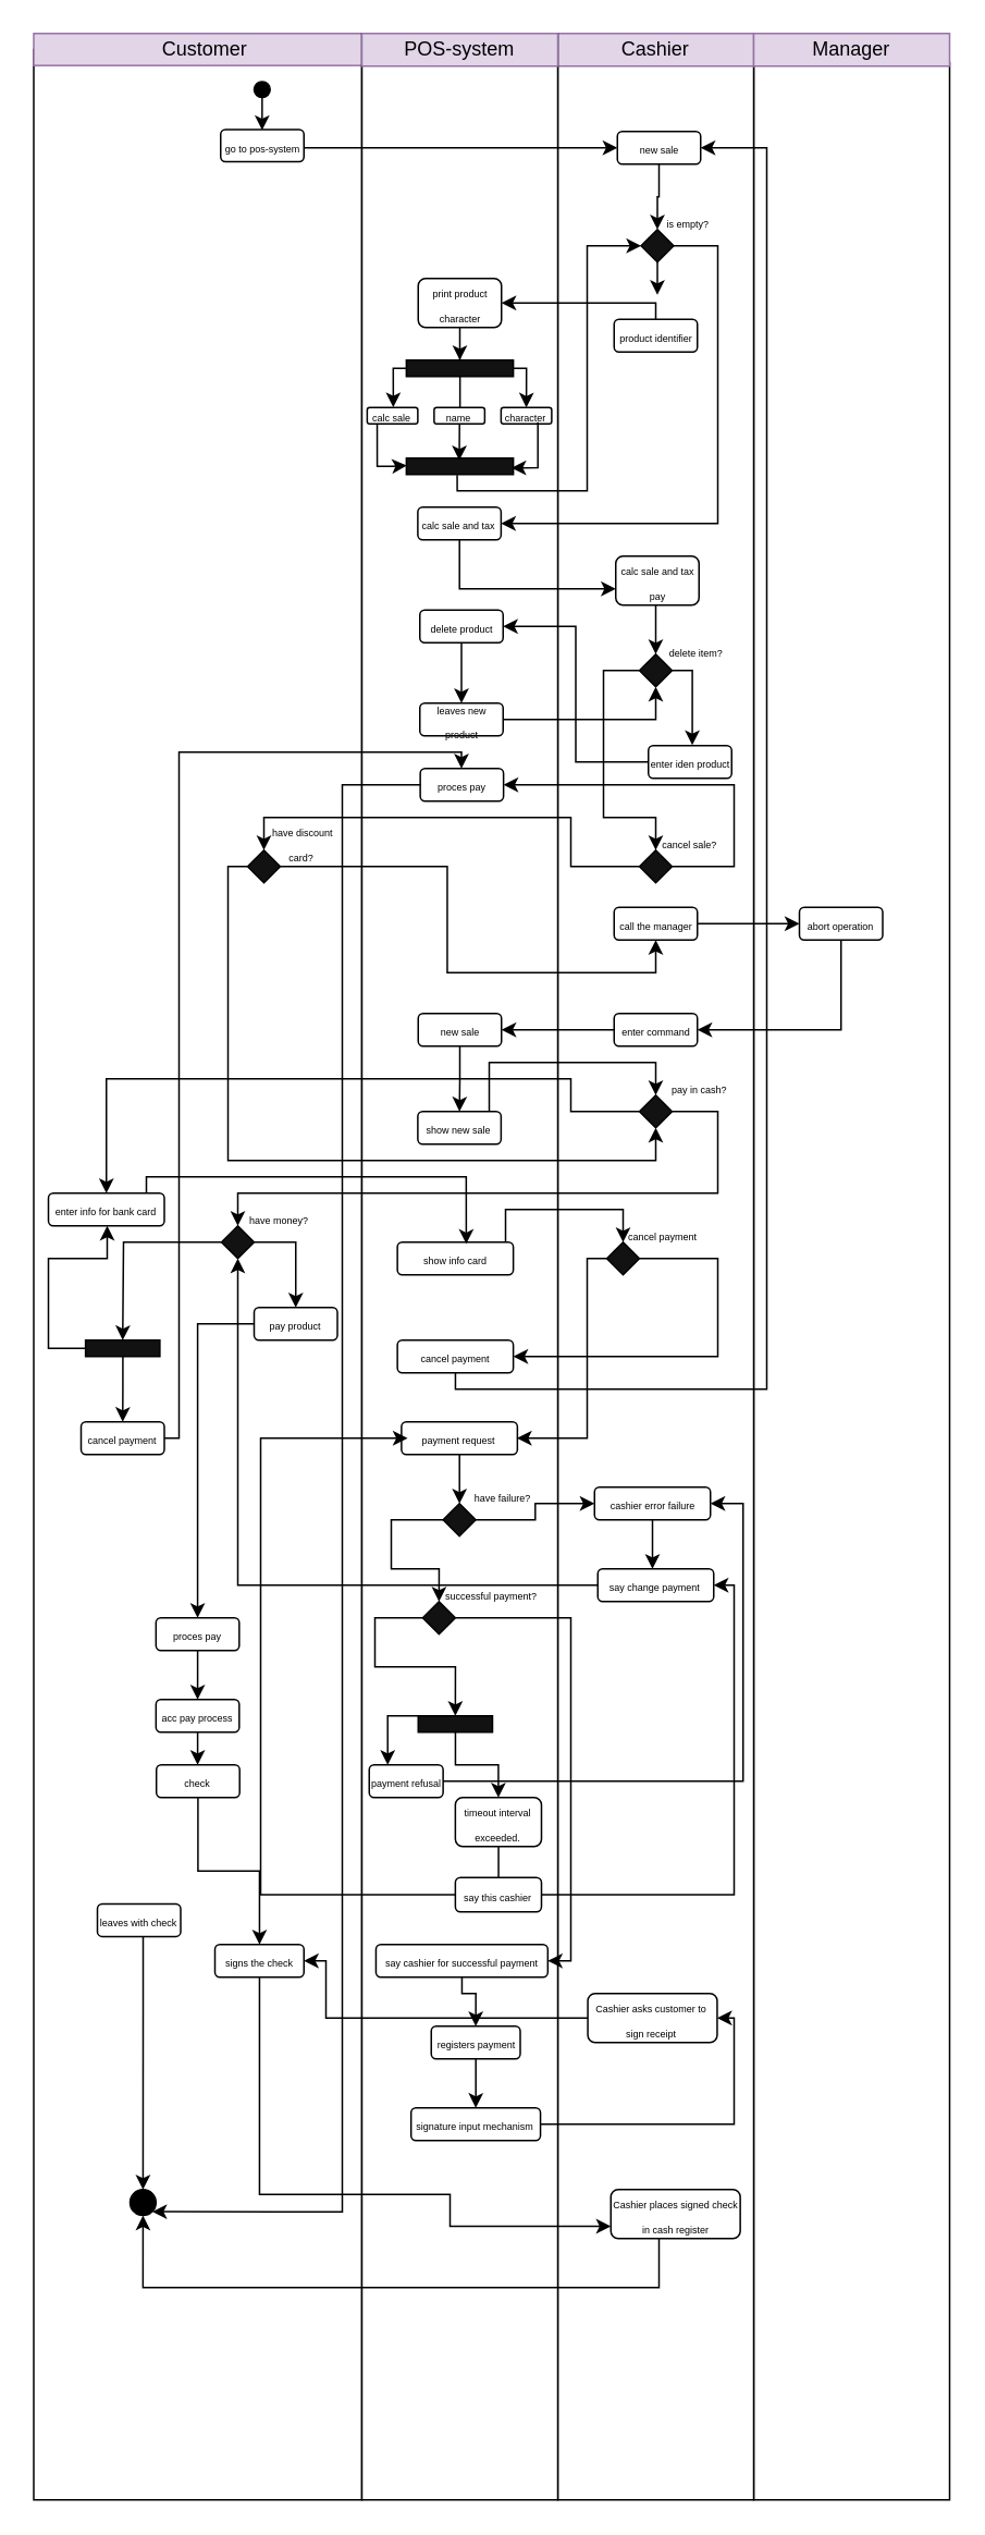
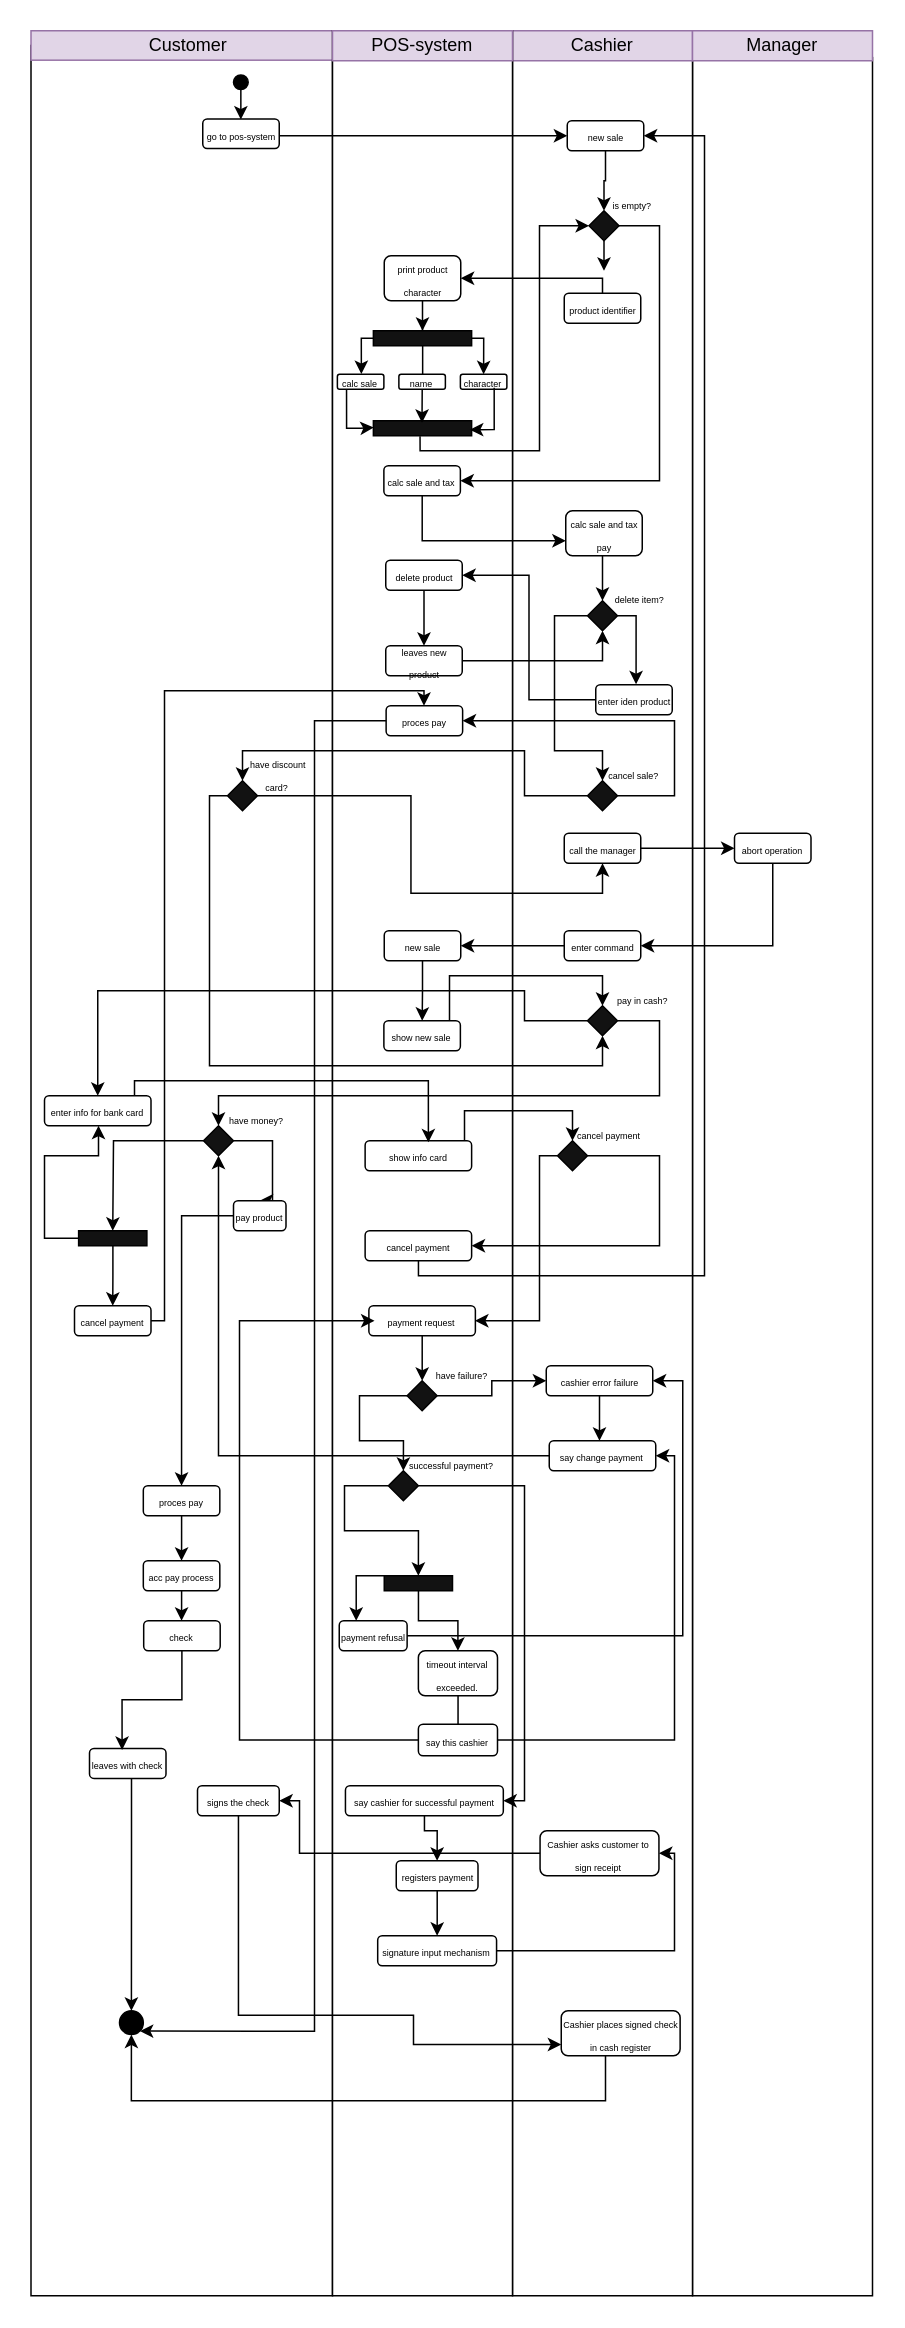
- <mxCell id="40" value="&lt;span style=&quot;font-size: 6px;&quot;&gt;pay product&lt;/span&gt;" style="rounded=1;whiteSpace=wrap;html=1;" vertex="1" parent="25"><mxGeometry x="55" y="780" width="51" height="20" as="geometry" /></mxCell>
+ <mxCell id="40" value="&lt;span style=&quot;font-size: 6px;&quot;&gt;pay product&lt;/span&gt;" style="rounded=1;whiteSpace=wrap;html=1;" vertex="1" parent="25"><mxGeometry x="55" y="780" width="35" height="20" as="geometry" /></mxCell>
- <mxCell id="47" style="edgeStyle=orthogonalEdgeStyle;rounded=0;orthogonalLoop=1;jettySize=auto;html=1;" edge="1" parent="25" source="45" target="38"><mxGeometry relative="1" as="geometry" /></mxCell>
+ <mxCell id="47" style="edgeStyle=orthogonalEdgeStyle;rounded=0;orthogonalLoop=1;jettySize=auto;html=1;entryX=0.426;entryY=0.053;entryDx=0;entryDy=0;entryPerimeter=0;" edge="1" parent="25" source="45" target="46"><mxGeometry relative="1" as="geometry" /></mxCell>
